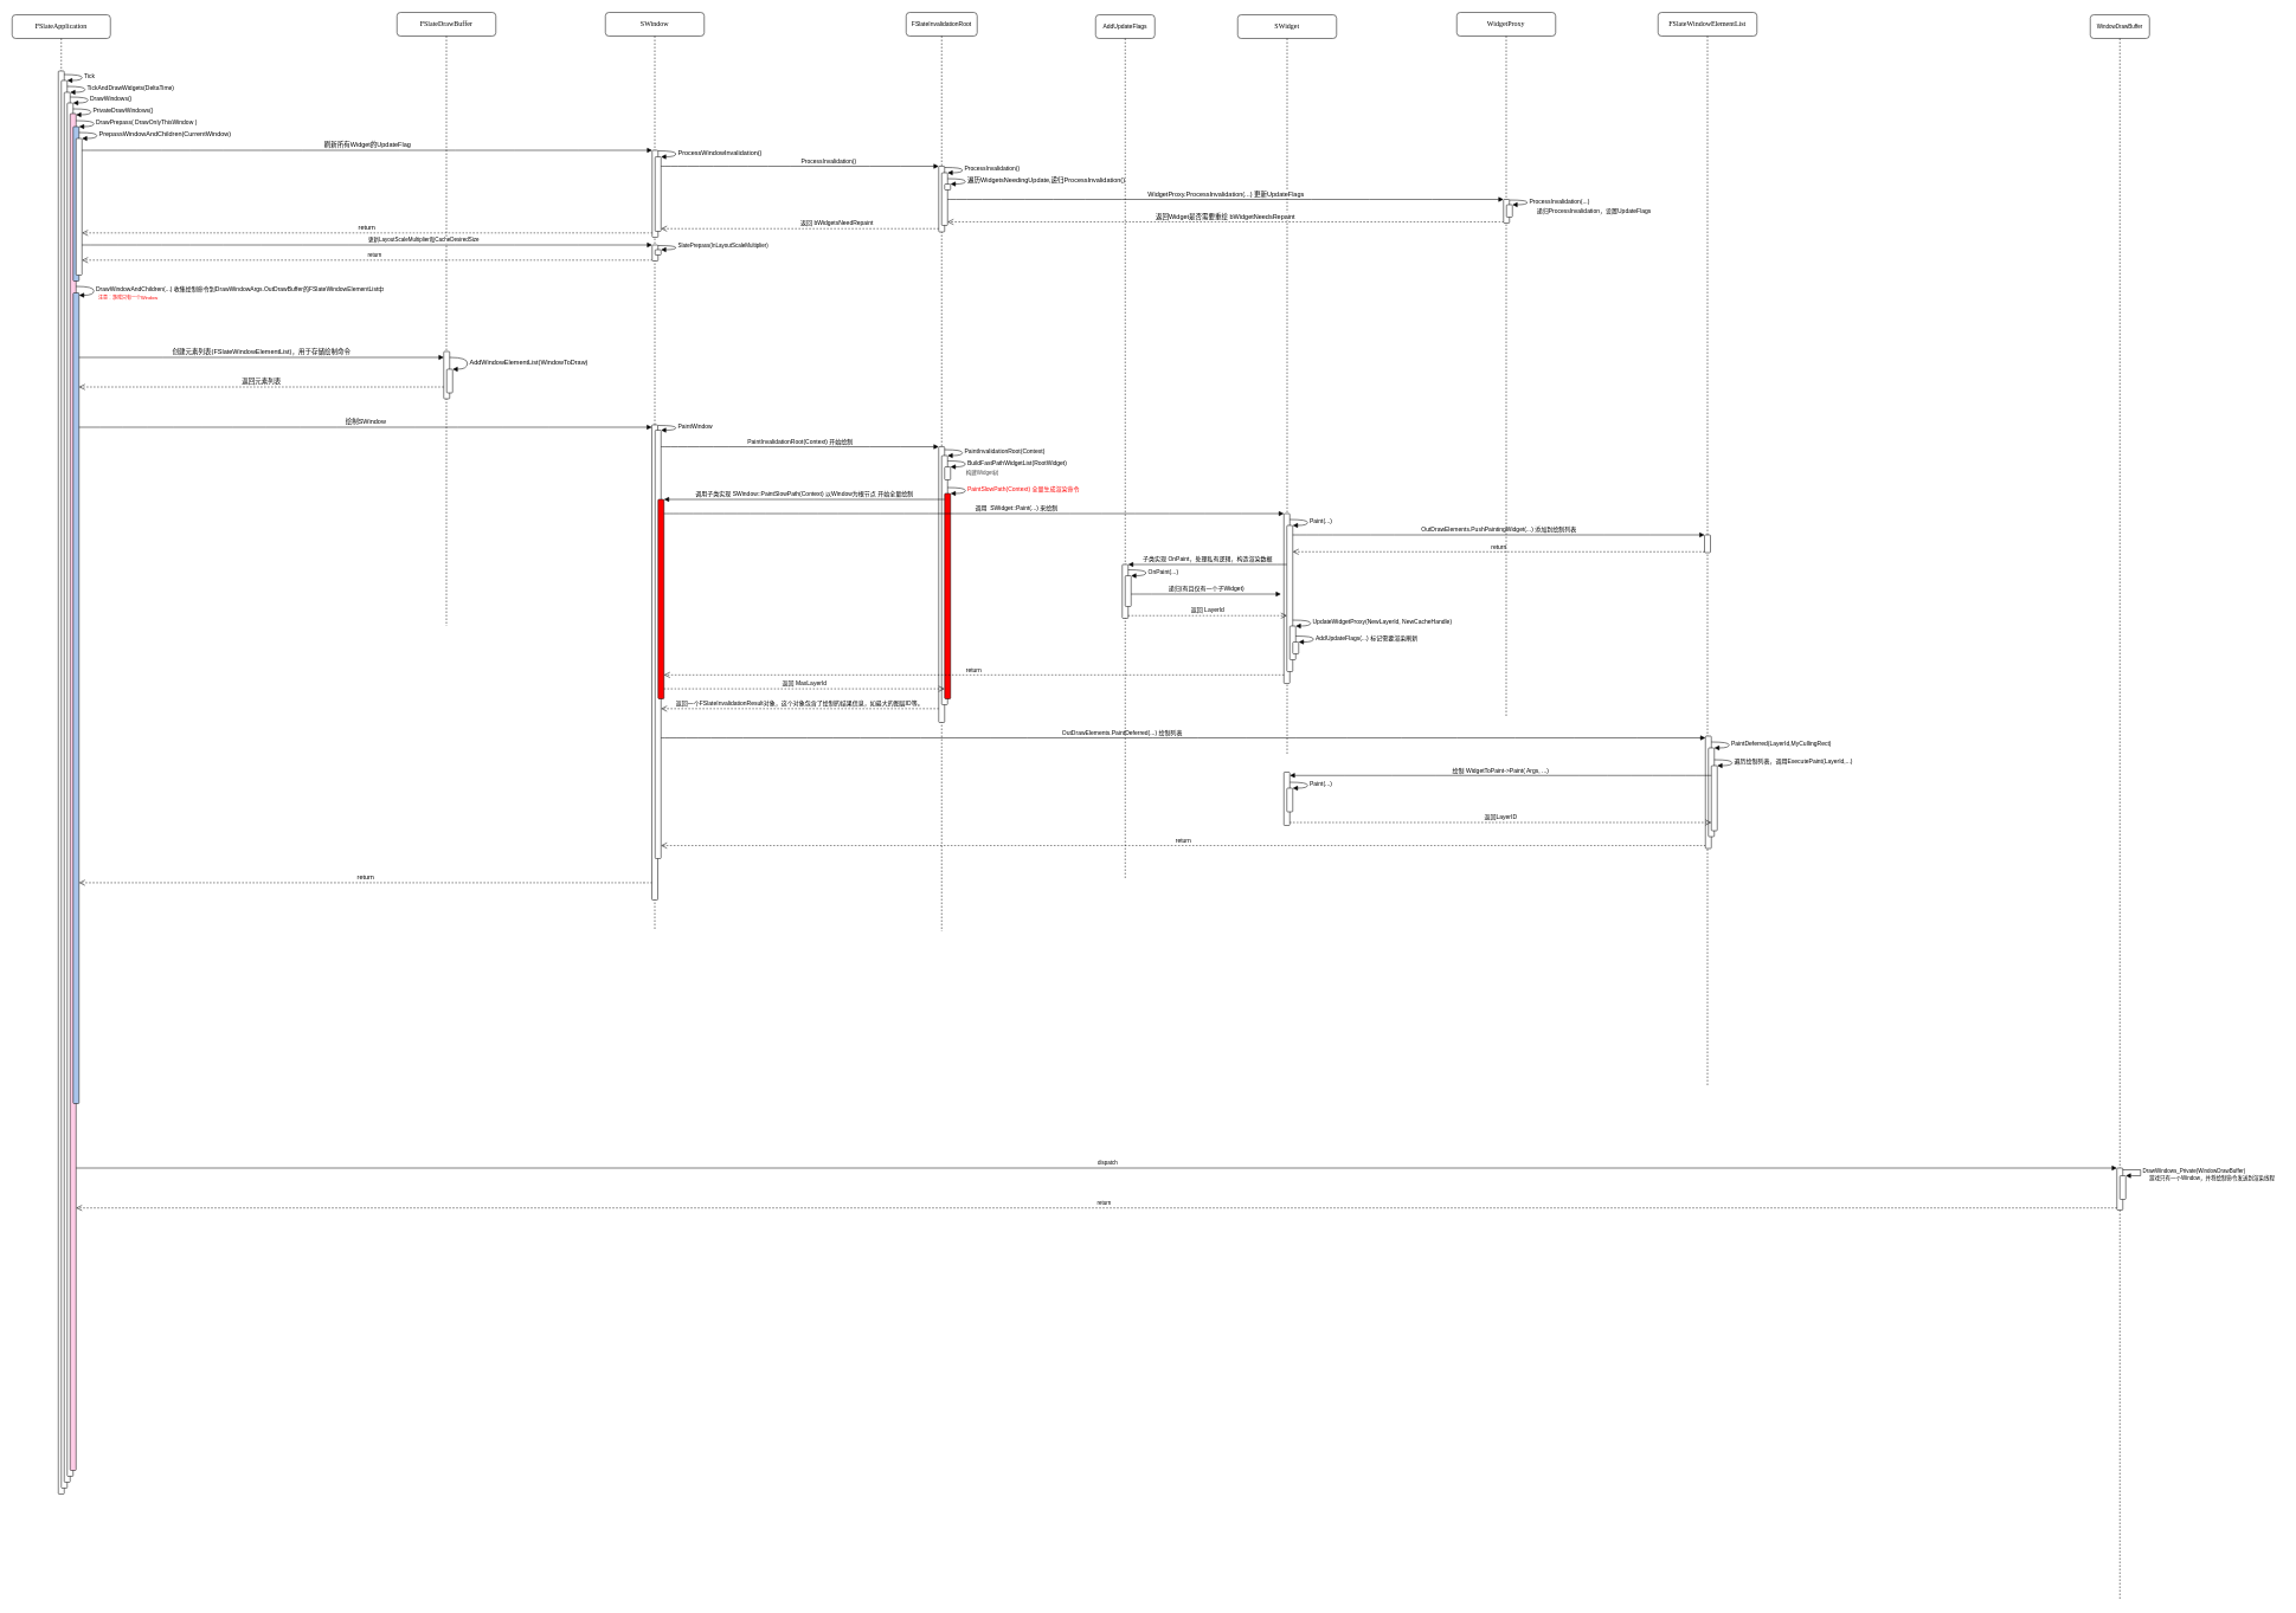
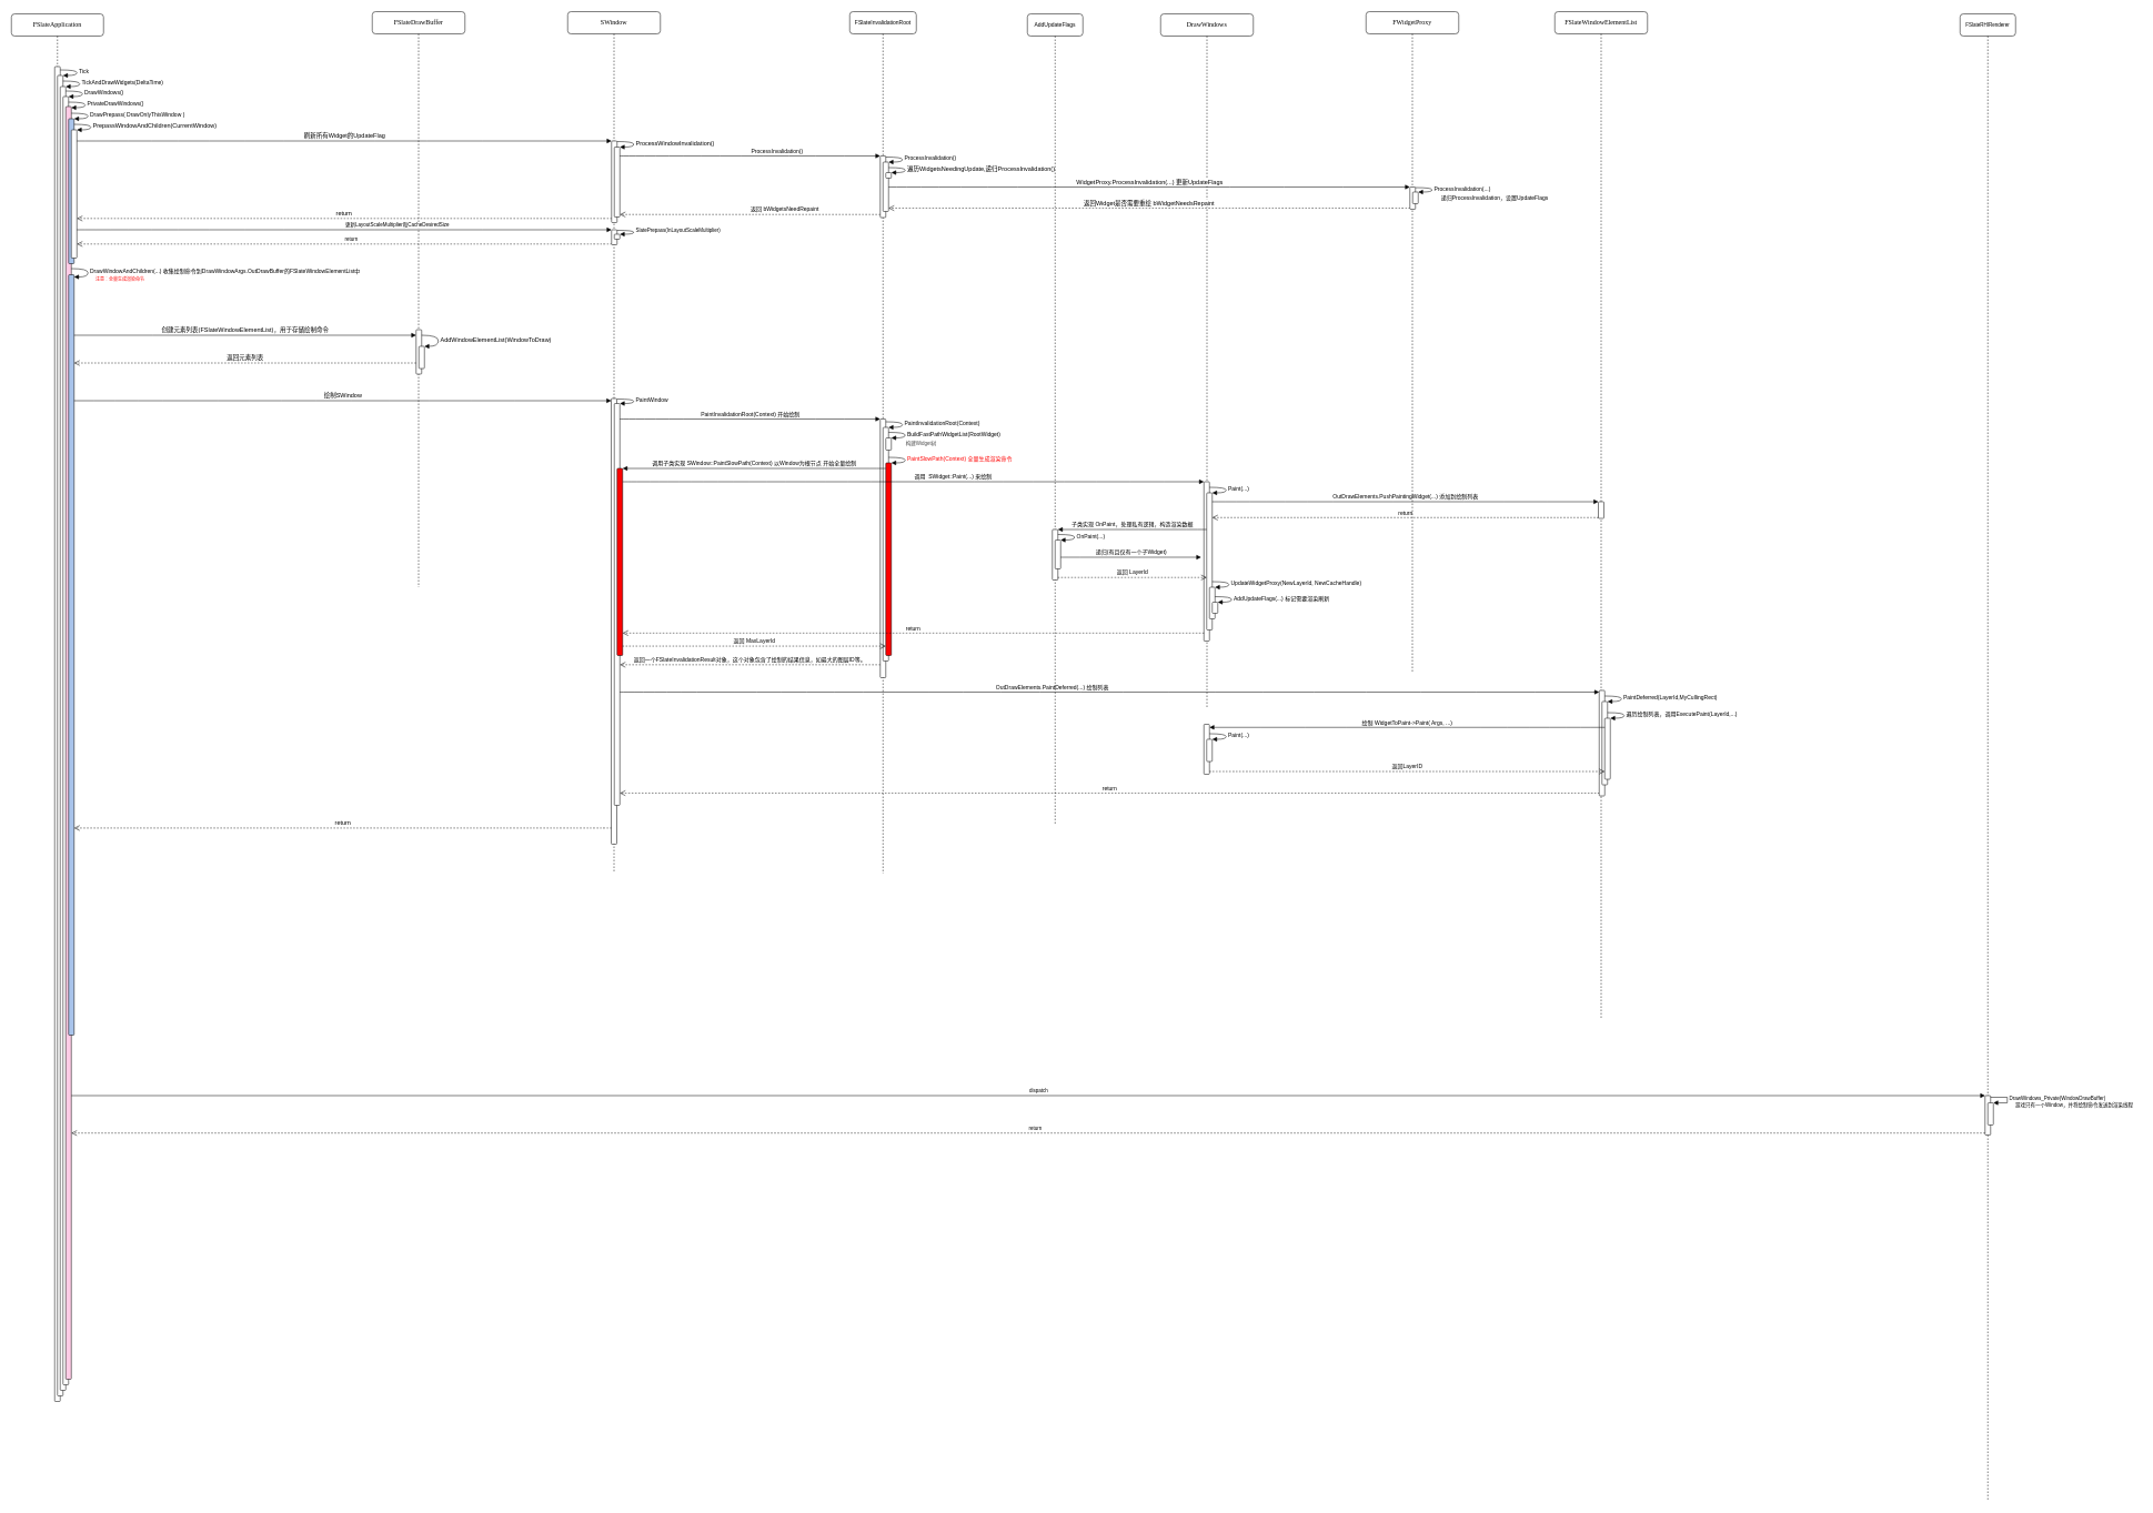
- <mxCell id="82" value="WidgetProxy" style="shape=umlLifeline;perimeter=lifelinePerimeter;whiteSpace=wrap;html=1;container=1;collapsible=0;recursiveResize=0;outlineConnect=0;shadow=0;comic=0;labelBackgroundColor=none;strokeWidth=1;fontFamily=Verdana;fontSize=12;align=center;labelBorderColor=none;rounded=1;" vertex="1" parent="1"><mxGeometry x="2460" y="20" width="167" height="1190" as="geometry" /></mxCell>
+ <mxCell id="82" value="FWidgetProxy" style="shape=umlLifeline;perimeter=lifelinePerimeter;whiteSpace=wrap;html=1;container=1;collapsible=0;recursiveResize=0;outlineConnect=0;shadow=0;comic=0;labelBackgroundColor=none;strokeWidth=1;fontFamily=Verdana;fontSize=12;align=center;labelBorderColor=none;rounded=1;" vertex="1" parent="1"><mxGeometry x="2460" y="20" width="167" height="1190" as="geometry" /></mxCell>
- <mxCell id="32" value="SWidget" style="shape=umlLifeline;perimeter=lifelinePerimeter;whiteSpace=wrap;html=1;container=1;collapsible=0;recursiveResize=0;outlineConnect=0;shadow=0;comic=0;labelBackgroundColor=none;strokeWidth=1;fontFamily=Verdana;fontSize=12;align=center;labelBorderColor=none;rounded=1;" parent="1" vertex="1"><mxGeometry x="2090" y="24" width="167" height="1249" as="geometry" /></mxCell>
+ <mxCell id="32" value="DrawWindows" style="shape=umlLifeline;perimeter=lifelinePerimeter;whiteSpace=wrap;html=1;container=1;collapsible=0;recursiveResize=0;outlineConnect=0;shadow=0;comic=0;labelBackgroundColor=none;strokeWidth=1;fontFamily=Verdana;fontSize=12;align=center;labelBorderColor=none;rounded=1;" parent="1" vertex="1"><mxGeometry x="2090" y="24" width="167" height="1249" as="geometry" /></mxCell>
- <mxCell id="96" value="WindowDrawBuffer" style="shape=umlLifeline;perimeter=lifelinePerimeter;whiteSpace=wrap;html=1;container=1;collapsible=0;recursiveResize=0;outlineConnect=0;labelBackgroundColor=none;fontSize=9;rounded=1;" vertex="1" parent="1"><mxGeometry x="3530" y="24" width="100" height="2679" as="geometry" /></mxCell>
+ <mxCell id="96" value="FSlateRHIRenderer" style="shape=umlLifeline;perimeter=lifelinePerimeter;whiteSpace=wrap;html=1;container=1;collapsible=0;recursiveResize=0;outlineConnect=0;labelBackgroundColor=none;fontSize=9;rounded=1;" vertex="1" parent="1"><mxGeometry x="3530" y="24" width="100" height="2679" as="geometry" /></mxCell>
- <mxCell id="30" value="注意：游戏只有一个Window" style="text;html=1;strokeColor=none;fillColor=none;align=center;verticalAlign=middle;whiteSpace=wrap;labelBackgroundColor=none;fontSize=8;fontColor=#FF0000;rounded=1;" parent="1" vertex="1"><mxGeometry x="160" y="493" width="112" height="20" as="geometry" /></mxCell>
+ <mxCell id="30" value="注意：全量生成渲染命令" style="text;html=1;strokeColor=none;fillColor=none;align=center;verticalAlign=middle;whiteSpace=wrap;labelBackgroundColor=none;fontSize=8;fontColor=#FF0000;rounded=1;" parent="1" vertex="1"><mxGeometry x="160" y="493" width="112" height="20" as="geometry" /></mxCell>
